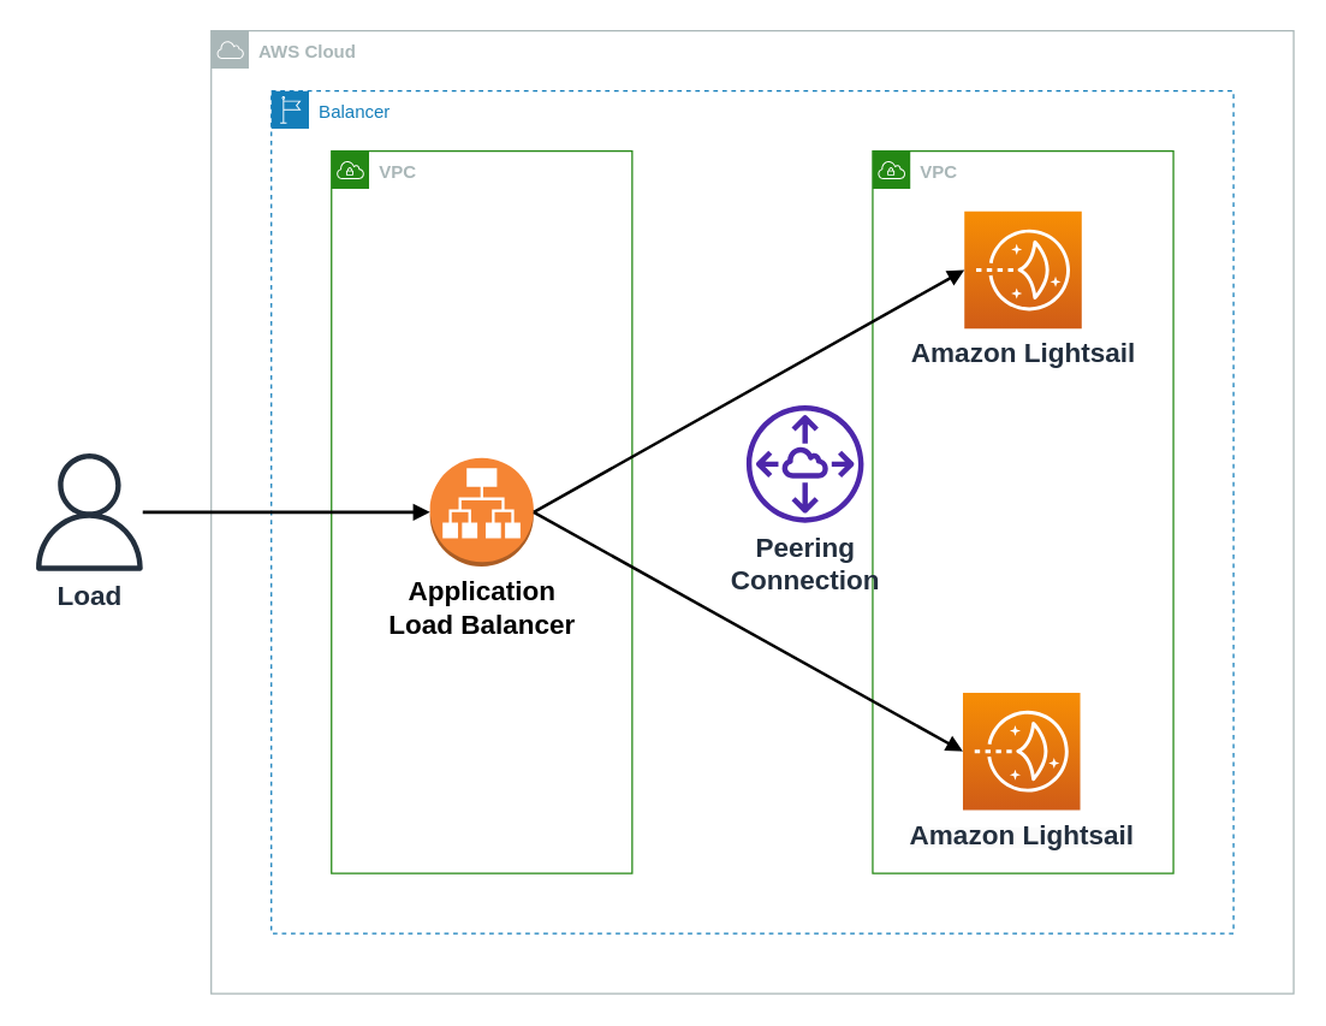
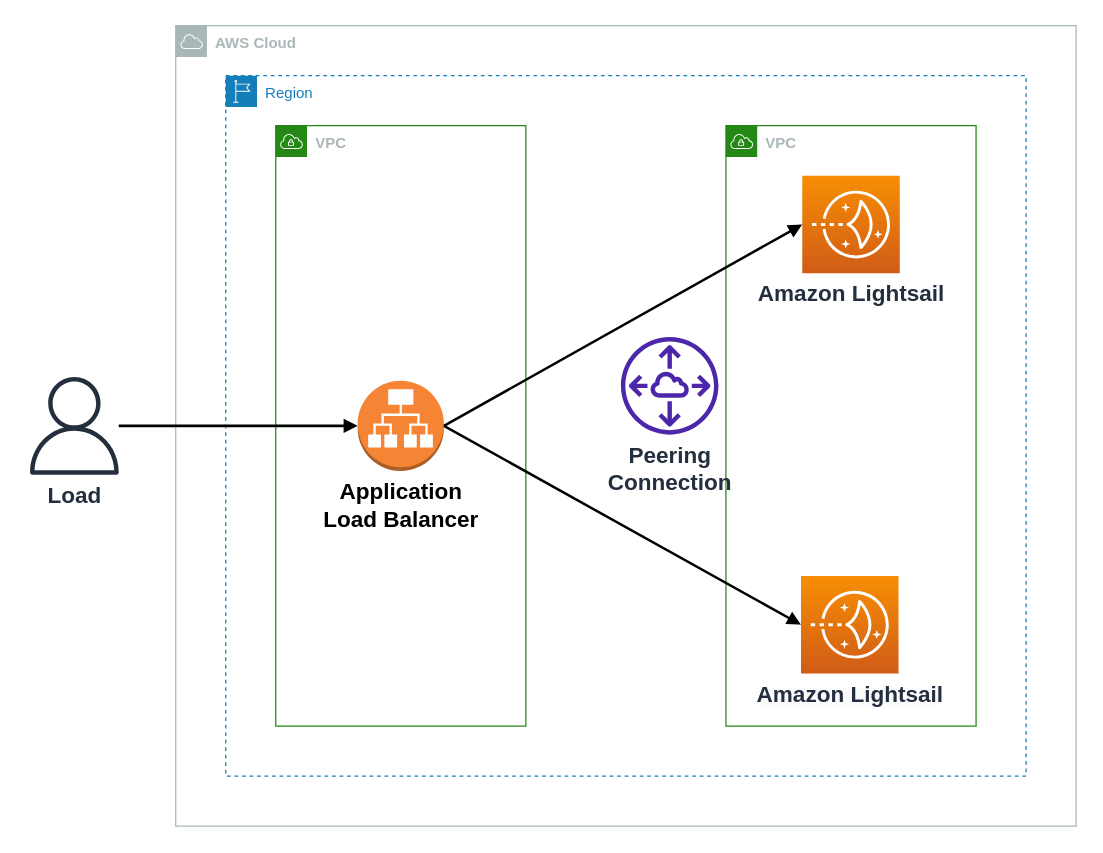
- <mxCell id="4" value="Balancer" style="points=[[0,0],[0.25,0],[0.5,0],[0.75,0],[1,0],[1,0.25],[1,0.5],[1,0.75],[1,1],[0.75,1],[0.5,1],[0.25,1],[0,1],[0,0.75],[0,0.5],[0,0.25]];outlineConnect=0;gradientColor=none;html=1;whiteSpace=wrap;fontSize=12;fontStyle=0;container=1;pointerEvents=0;collapsible=0;recursiveResize=0;shape=mxgraph.aws4.group;grIcon=mxgraph.aws4.group_region;strokeColor=#147EBA;fillColor=none;verticalAlign=top;align=left;spacingLeft=30;fontColor=#147EBA;dashed=1;" vertex="1" parent="1"><mxGeometry x="180" y="60" width="640" height="560" as="geometry" /></mxCell>
+ <mxCell id="4" value="Region" style="points=[[0,0],[0.25,0],[0.5,0],[0.75,0],[1,0],[1,0.25],[1,0.5],[1,0.75],[1,1],[0.75,1],[0.5,1],[0.25,1],[0,1],[0,0.75],[0,0.5],[0,0.25]];outlineConnect=0;gradientColor=none;html=1;whiteSpace=wrap;fontSize=12;fontStyle=0;container=1;pointerEvents=0;collapsible=0;recursiveResize=0;shape=mxgraph.aws4.group;grIcon=mxgraph.aws4.group_region;strokeColor=#147EBA;fillColor=none;verticalAlign=top;align=left;spacingLeft=30;fontColor=#147EBA;dashed=1;" vertex="1" parent="1"><mxGeometry x="180" y="60" width="640" height="560" as="geometry" /></mxCell>
